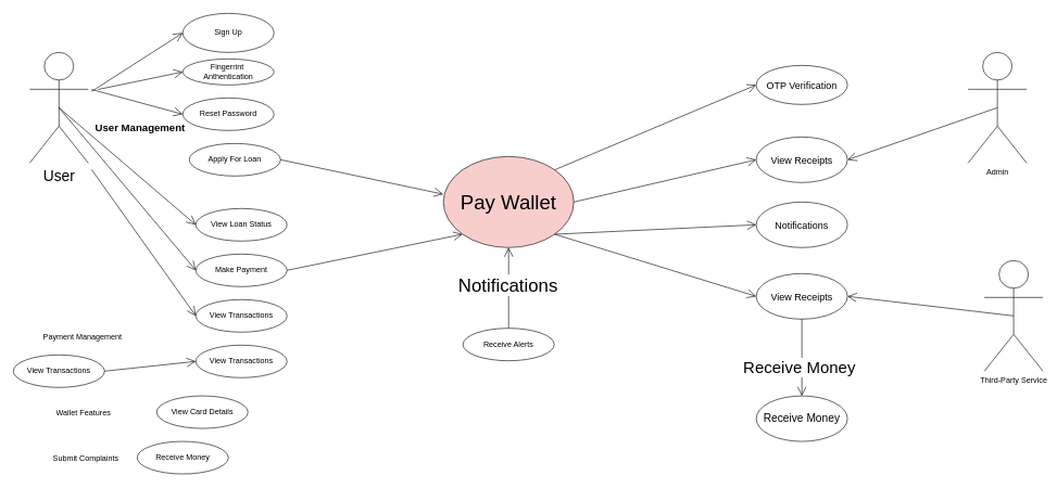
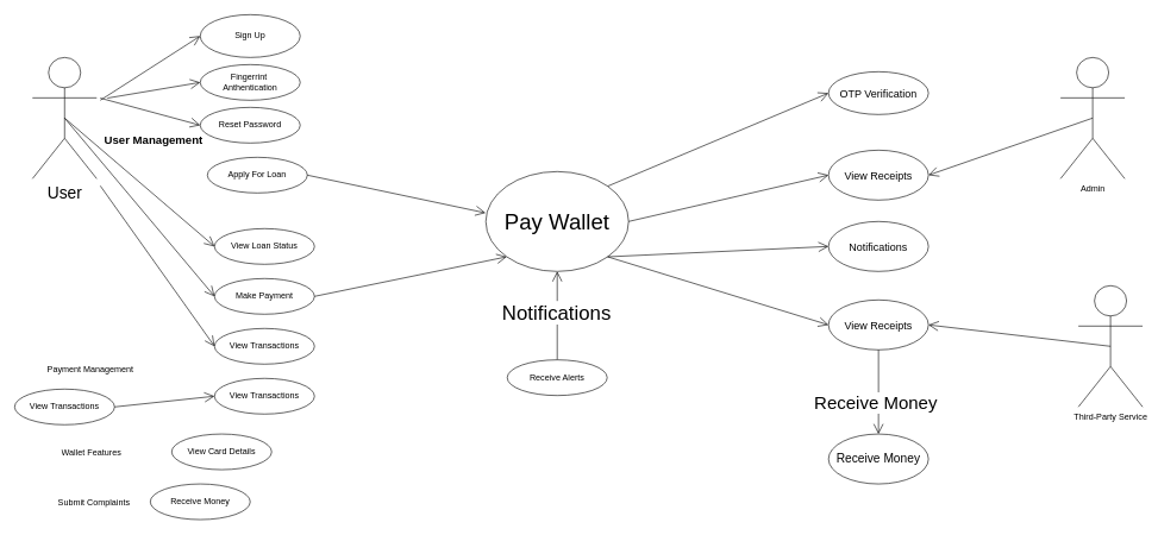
- <mxCell id="5" value="Fingerrint&amp;nbsp;&lt;br&gt;Anthentication" style="ellipse;whiteSpace=wrap;html=1;" vertex="1" parent="1"><mxGeometry x="280" y="90" width="140" height="40" as="geometry" /></mxCell>
+ <mxCell id="5" value="Fingerrint&amp;nbsp;&lt;br&gt;Anthentication" style="ellipse;whiteSpace=wrap;html=1;" vertex="1" parent="1"><mxGeometry x="280" y="90" width="140" height="50" as="geometry" /></mxCell>
- <mxCell id="26" value="&lt;font style=&quot;font-size: 31px;&quot;&gt;Pay Wallet&lt;/font&gt;" style="ellipse;whiteSpace=wrap;html=1;fillColor=#f8cecc;" vertex="1" parent="1"><mxGeometry x="680" y="240" width="200" height="140" as="geometry" /></mxCell>
+ <mxCell id="26" value="&lt;font style=&quot;font-size: 31px;&quot;&gt;Pay Wallet&lt;/font&gt;" style="ellipse;whiteSpace=wrap;html=1;" vertex="1" parent="1"><mxGeometry x="680" y="240" width="200" height="140" as="geometry" /></mxCell>
